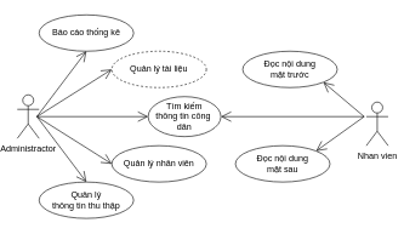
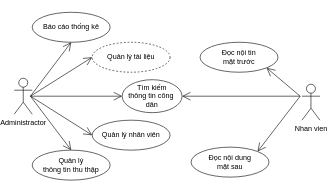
- <mxCell id="4" value="Đọc nội dung &lt;br&gt;mặt trước" style="ellipse;whiteSpace=wrap;html=1;" parent="1" vertex="1"><mxGeometry x="330" y="70" width="130" height="50" as="geometry" /></mxCell>
+ <mxCell id="4" value="Đọc nội tin &lt;br&gt;mặt trước" style="ellipse;whiteSpace=wrap;html=1;" parent="1" vertex="1"><mxGeometry x="330" y="70" width="130" height="50" as="geometry" /></mxCell>
- <mxCell id="5" value="Đọc nội dung &lt;br&gt;mặt sau" style="ellipse;whiteSpace=wrap;html=1;" parent="1" vertex="1"><mxGeometry x="320" y="200" width="130" height="50" as="geometry" /></mxCell>
+ <mxCell id="5" value="Đọc nội dung &lt;br&gt;mặt sau" style="ellipse;whiteSpace=wrap;html=1;" parent="1" vertex="1"><mxGeometry x="315" y="245" width="130" height="50" as="geometry" /></mxCell>
